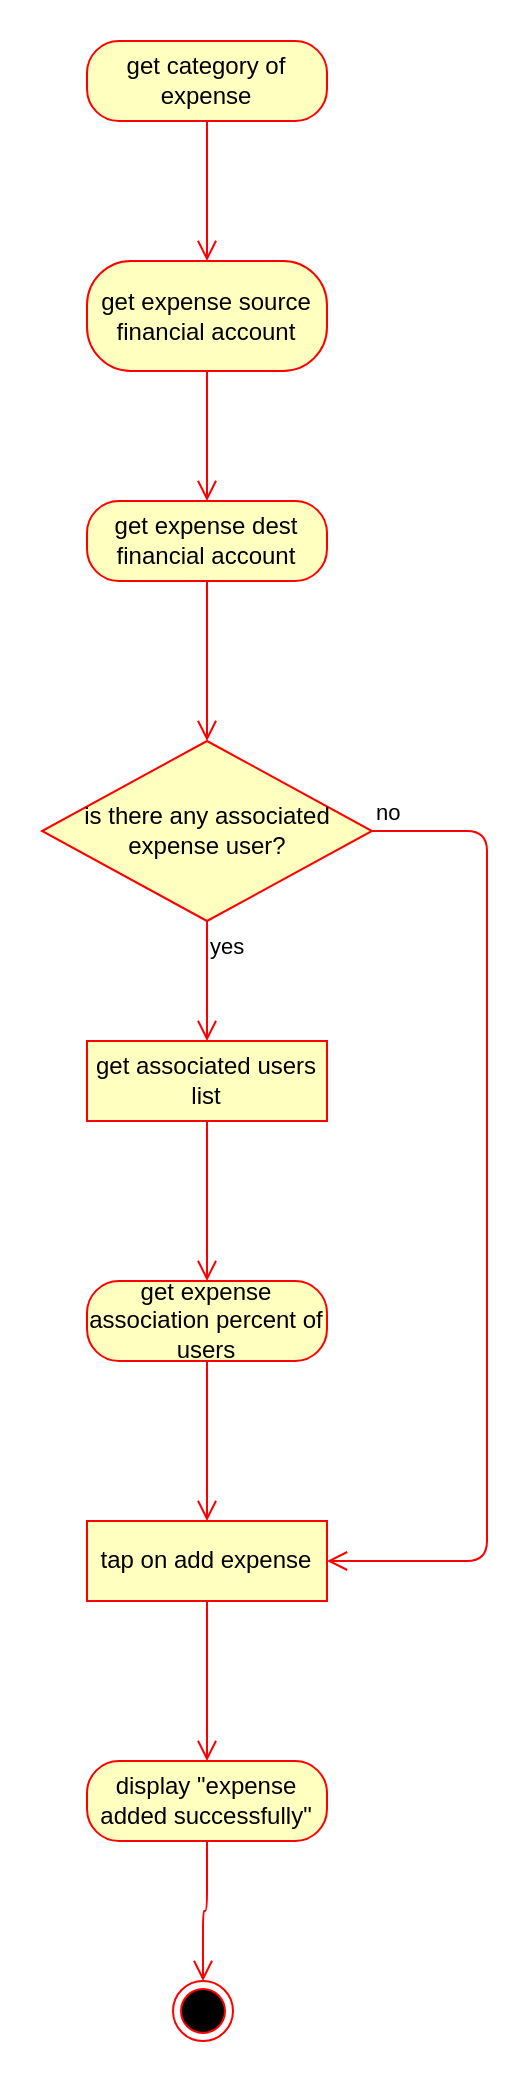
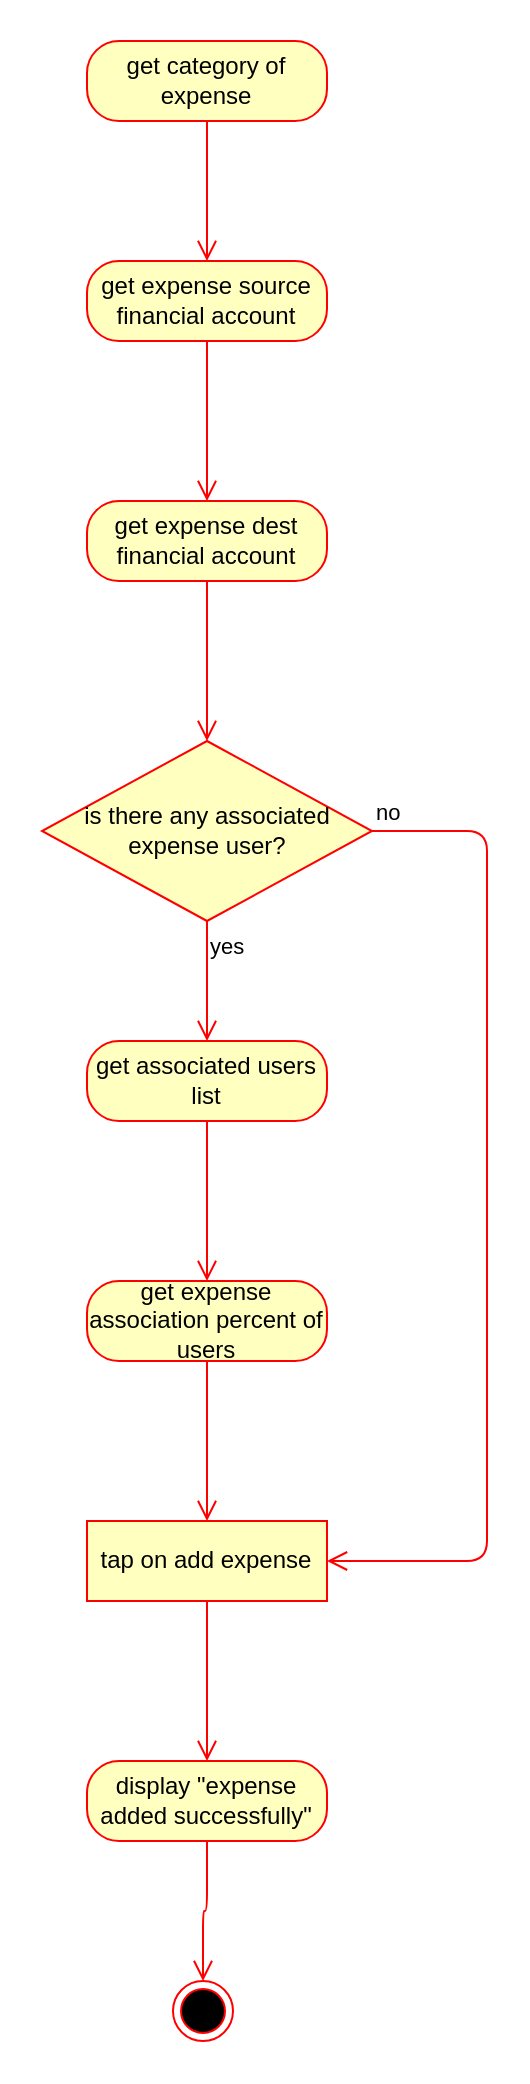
- <mxCell id="4" value="get expense source financial account" style="rounded=1;whiteSpace=wrap;html=1;arcSize=40;fontColor=#000000;fillColor=#ffffc0;strokeColor=#ff0000;" vertex="1" parent="1"><mxGeometry x="43" y="130" width="120" height="55" as="geometry" /></mxCell>
+ <mxCell id="4" value="get expense source financial account" style="rounded=1;whiteSpace=wrap;html=1;arcSize=40;fontColor=#000000;fillColor=#ffffc0;strokeColor=#ff0000;" vertex="1" parent="1"><mxGeometry x="43" y="130" width="120" height="40" as="geometry" /></mxCell>
- <mxCell id="11" value="get associated users list" style="whiteSpace=wrap;html=1;arcSize=40;fontColor=#000000;fillColor=#ffffc0;strokeColor=#ff0000;rounded=0;" vertex="1" parent="1"><mxGeometry x="43" y="520" width="120" height="40" as="geometry" /></mxCell>
+ <mxCell id="11" value="get associated users list" style="rounded=1;whiteSpace=wrap;html=1;arcSize=40;fontColor=#000000;fillColor=#ffffc0;strokeColor=#ff0000;" vertex="1" parent="1"><mxGeometry x="43" y="520" width="120" height="40" as="geometry" /></mxCell>
